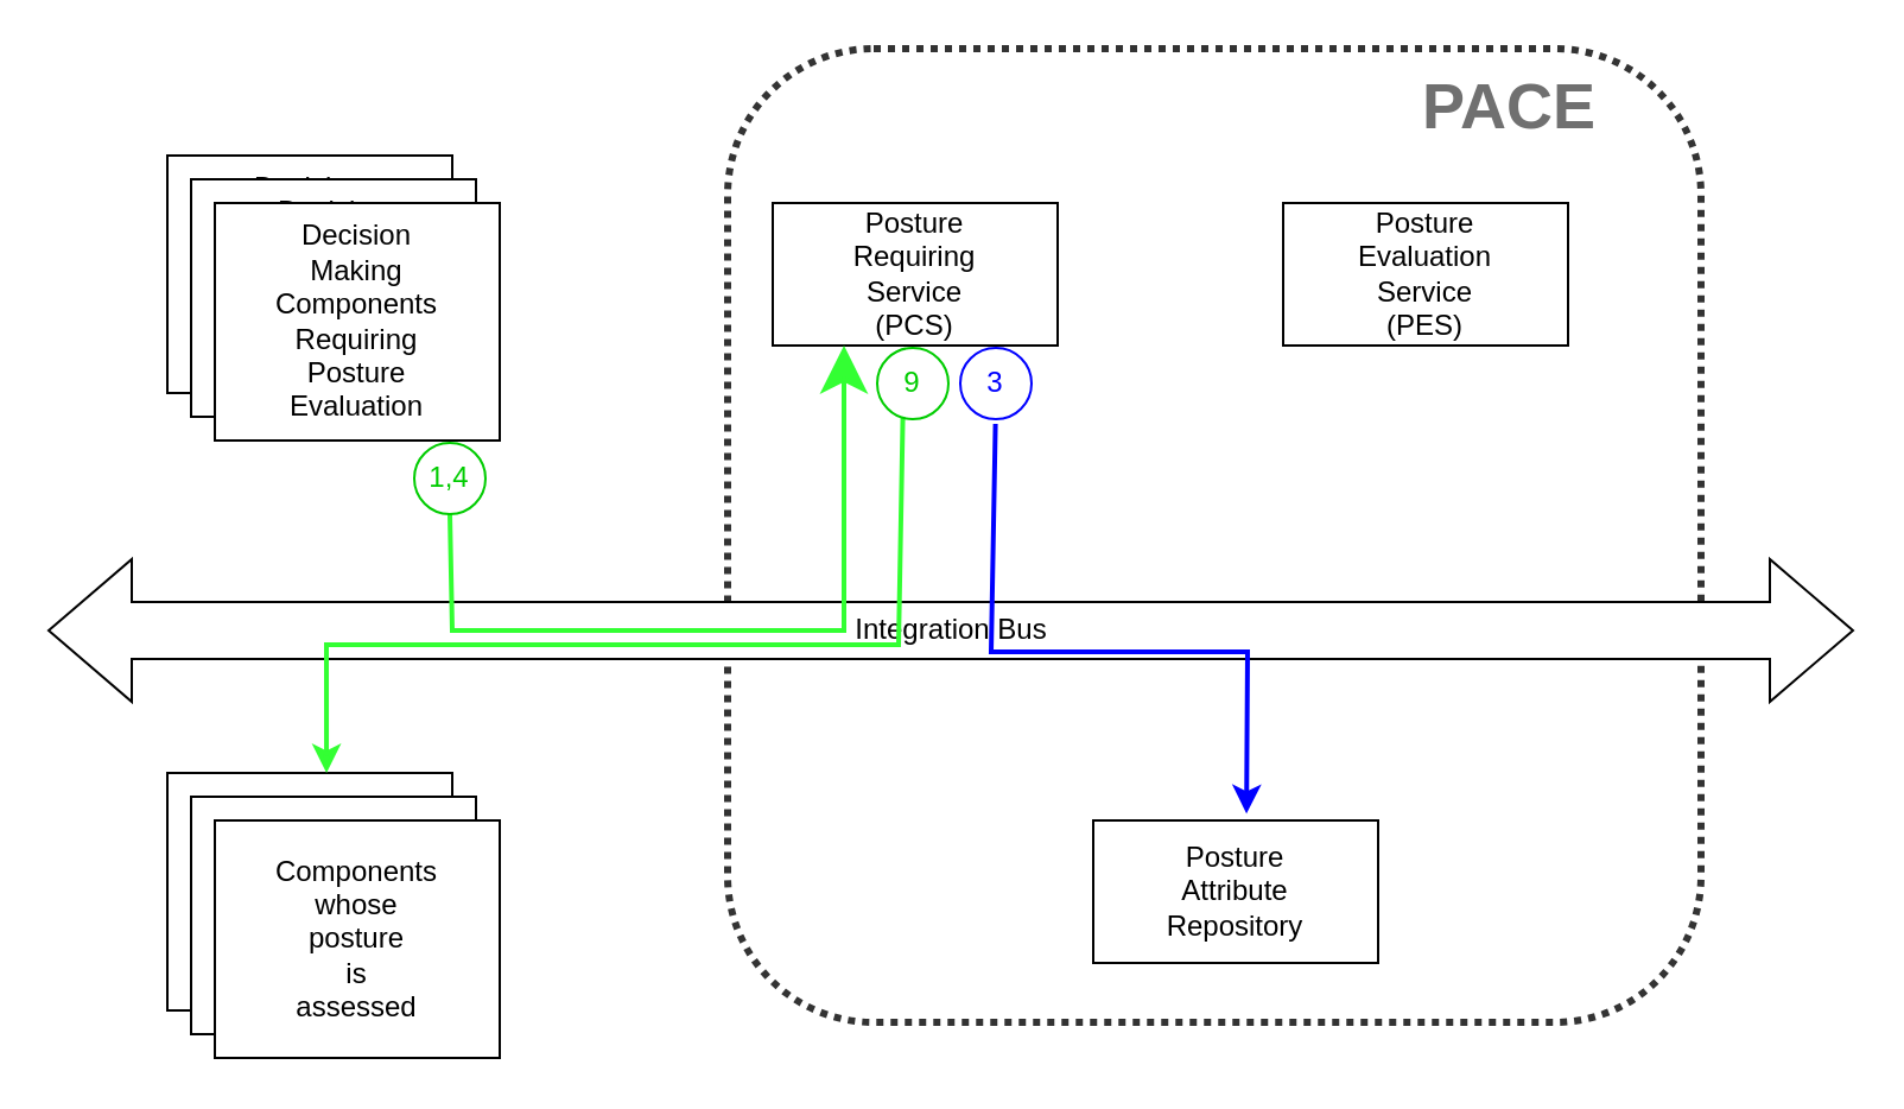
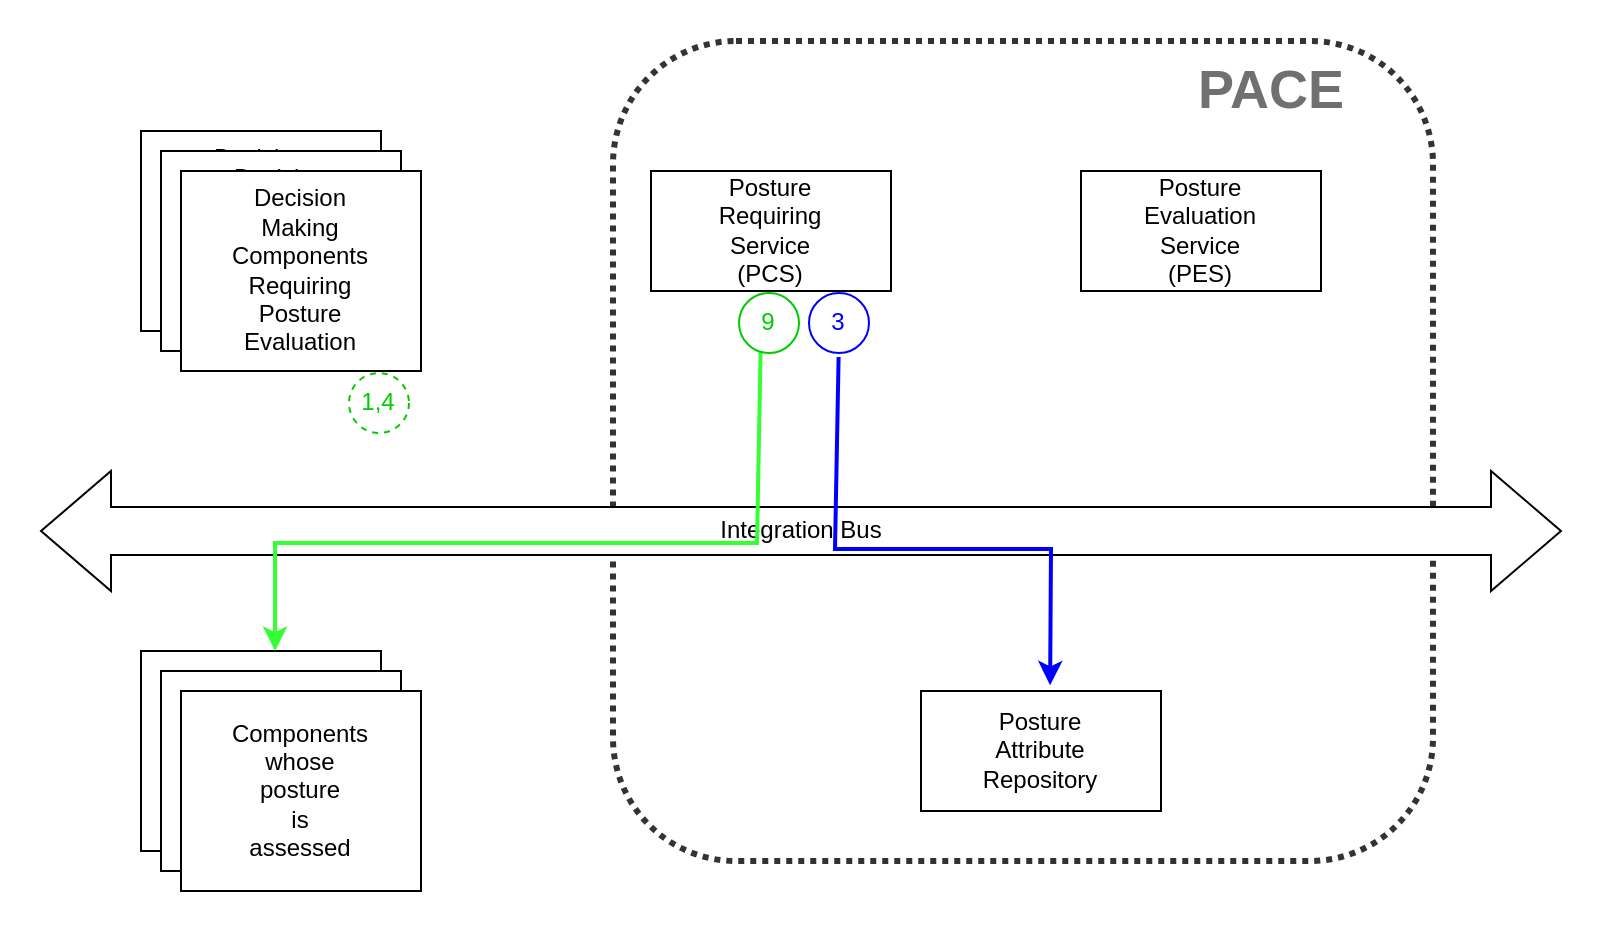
- <mxCell id="15" value="&lt;font color=&quot;#00cc00&quot;&gt;1,4&lt;/font&gt;" style="ellipse;whiteSpace=wrap;html=1;aspect=fixed;strokeColor=#00CC00;" vertex="1" parent="1"><mxGeometry x="174" y="186" width="30" height="30" as="geometry" /></mxCell>
+ <mxCell id="15" value="&lt;font color=&quot;#00cc00&quot;&gt;1,4&lt;/font&gt;" style="ellipse;whiteSpace=wrap;html=1;aspect=fixed;strokeColor=#00CC00;dashed=1;" vertex="1" parent="1"><mxGeometry x="174" y="186" width="30" height="30" as="geometry" /></mxCell>
- <mxCell id="11" value="" style="endArrow=classic;startArrow=none;html=1;rounded=0;entryX=0.25;entryY=1;entryDx=0;entryDy=0;strokeColor=#33FF33;strokeWidth=2;startFill=0;endSize=14;exitX=0.5;exitY=1;exitDx=0;exitDy=0;" parent="1" source="15" edge="1" target="4"><mxGeometry width="50" height="50" relative="1" as="geometry"><mxPoint x="190" y="225" as="sourcePoint" /><mxPoint x="385.97" y="145" as="targetPoint" /><Array as="points"><mxPoint x="190" y="265" /><mxPoint x="355" y="265" /></Array></mxGeometry></mxCell>
